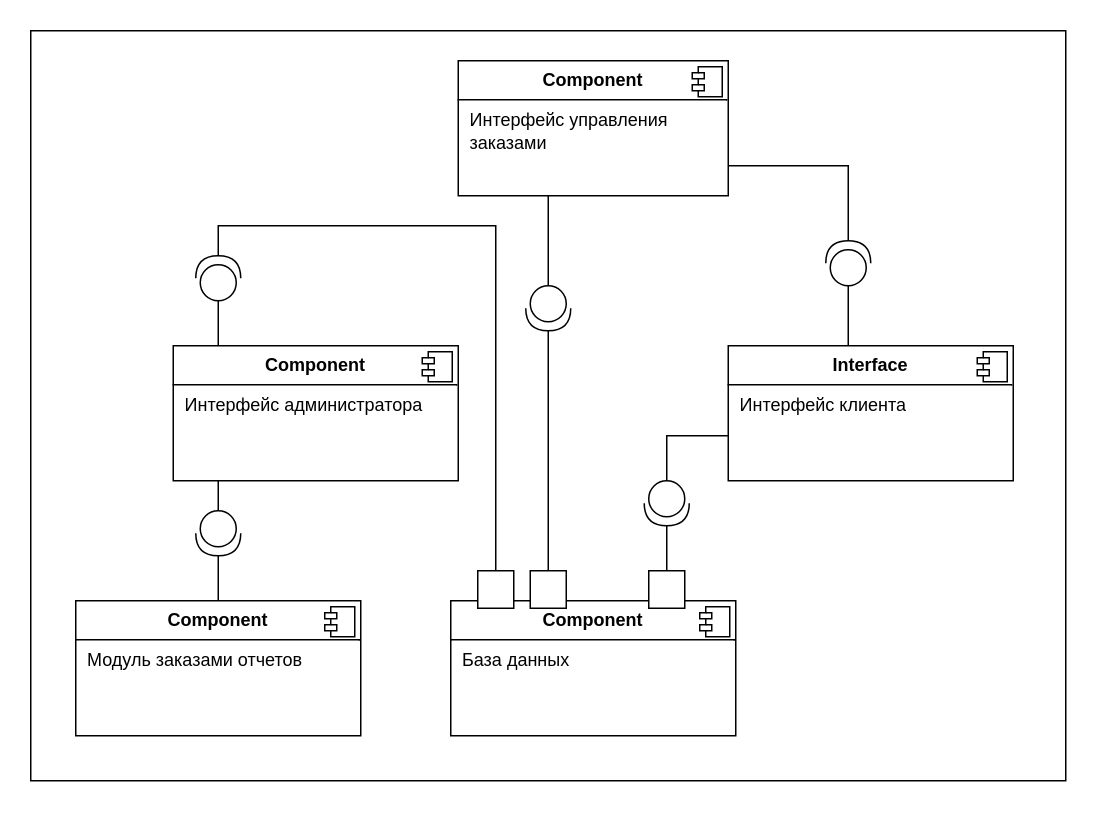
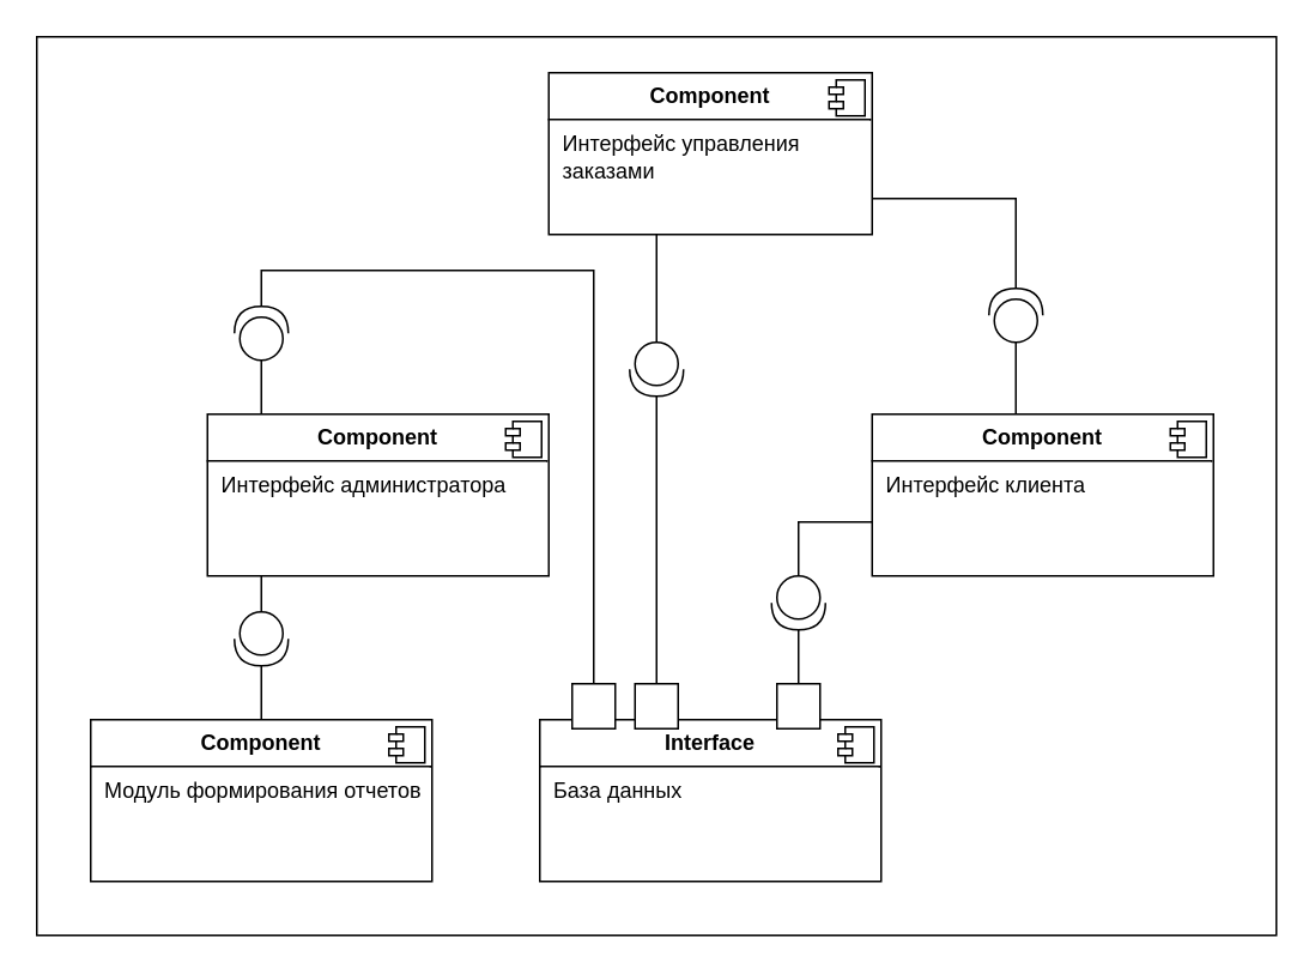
- <mxCell id="11" value="&lt;p style=&quot;margin:0px;margin-top:6px;text-align:center;&quot;&gt;&lt;b&gt;Interface&lt;/b&gt;&lt;/p&gt;&lt;hr size=&quot;1&quot; style=&quot;border-style:solid;&quot;&gt;&lt;p style=&quot;margin:0px;margin-left:8px;&quot;&gt;Интерфейс клиента&lt;/p&gt;" style="align=left;overflow=fill;html=1;dropTarget=0;whiteSpace=wrap;" parent="1" vertex="1"><mxGeometry x="485" y="230" width="190" height="90" as="geometry" /></mxCell>
+ <mxCell id="11" value="&lt;p style=&quot;margin:0px;margin-top:6px;text-align:center;&quot;&gt;&lt;b&gt;Component&lt;/b&gt;&lt;/p&gt;&lt;hr size=&quot;1&quot; style=&quot;border-style:solid;&quot;&gt;&lt;p style=&quot;margin:0px;margin-left:8px;&quot;&gt;Интерфейс клиента&lt;/p&gt;" style="align=left;overflow=fill;html=1;dropTarget=0;whiteSpace=wrap;" parent="1" vertex="1"><mxGeometry x="485" y="230" width="190" height="90" as="geometry" /></mxCell>
- <mxCell id="7" value="&lt;p style=&quot;margin:0px;margin-top:6px;text-align:center;&quot;&gt;&lt;b&gt;Component&lt;/b&gt;&lt;/p&gt;&lt;hr size=&quot;1&quot; style=&quot;border-style:solid;&quot;&gt;&lt;p style=&quot;margin:0px;margin-left:8px;&quot;&gt;Модуль заказами отчетов&lt;/p&gt;" style="align=left;overflow=fill;html=1;dropTarget=0;whiteSpace=wrap;" parent="1" vertex="1"><mxGeometry x="50" y="400" width="190" height="90" as="geometry" /></mxCell>
+ <mxCell id="7" value="&lt;p style=&quot;margin:0px;margin-top:6px;text-align:center;&quot;&gt;&lt;b&gt;Component&lt;/b&gt;&lt;/p&gt;&lt;hr size=&quot;1&quot; style=&quot;border-style:solid;&quot;&gt;&lt;p style=&quot;margin:0px;margin-left:8px;&quot;&gt;Модуль формирования отчетов&lt;/p&gt;" style="align=left;overflow=fill;html=1;dropTarget=0;whiteSpace=wrap;" parent="1" vertex="1"><mxGeometry x="50" y="400" width="190" height="90" as="geometry" /></mxCell>
- <mxCell id="5" value="&lt;p style=&quot;margin:0px;margin-top:6px;text-align:center;&quot;&gt;&lt;b&gt;Component&lt;/b&gt;&lt;/p&gt;&lt;hr size=&quot;1&quot; style=&quot;border-style:solid;&quot;&gt;&lt;p style=&quot;margin:0px;margin-left:8px;&quot;&gt;База данных&lt;/p&gt;" style="align=left;overflow=fill;html=1;dropTarget=0;whiteSpace=wrap;" parent="1" vertex="1"><mxGeometry x="300" y="400" width="190" height="90" as="geometry" /></mxCell>
+ <mxCell id="5" value="&lt;p style=&quot;margin:0px;margin-top:6px;text-align:center;&quot;&gt;&lt;b&gt;Interface&lt;/b&gt;&lt;/p&gt;&lt;hr size=&quot;1&quot; style=&quot;border-style:solid;&quot;&gt;&lt;p style=&quot;margin:0px;margin-left:8px;&quot;&gt;База данных&lt;/p&gt;" style="align=left;overflow=fill;html=1;dropTarget=0;whiteSpace=wrap;" parent="1" vertex="1"><mxGeometry x="300" y="400" width="190" height="90" as="geometry" /></mxCell>
